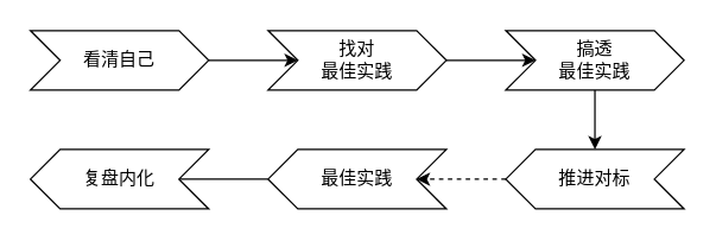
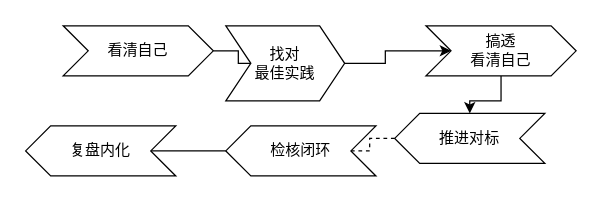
- <mxCell id="3" value="看清自己" style="shape=step;perimeter=stepPerimeter;whiteSpace=wrap;html=1;fixedSize=1;" vertex="1" parent="1"><mxGeometry x="20" y="20" width="120" height="40" as="geometry" /></mxCell>
+ <mxCell id="3" value="看清自己" style="shape=step;perimeter=stepPerimeter;whiteSpace=wrap;html=1;fixedSize=1;" vertex="1" parent="1"><mxGeometry x="50" y="20" width="120" height="40" as="geometry" /></mxCell>
- <mxCell id="5" value="找对&lt;br&gt;最佳实践" style="shape=step;perimeter=stepPerimeter;whiteSpace=wrap;html=1;fixedSize=1;" vertex="1" parent="1"><mxGeometry x="180" y="20" width="120" height="40" as="geometry" /></mxCell>
+ <mxCell id="5" value="找对&lt;br&gt;最佳实践" style="shape=step;perimeter=stepPerimeter;whiteSpace=wrap;html=1;fixedSize=1;" vertex="1" parent="1"><mxGeometry x="180" y="20" width="95" height="60" as="geometry" /></mxCell>
- <mxCell id="7" value="搞透&lt;br&gt;最佳实践" style="shape=step;perimeter=stepPerimeter;whiteSpace=wrap;html=1;fixedSize=1;" vertex="1" parent="1"><mxGeometry x="340" y="20" width="120" height="40" as="geometry" /></mxCell>
+ <mxCell id="7" value="搞透&lt;br&gt;看清自己" style="shape=step;perimeter=stepPerimeter;whiteSpace=wrap;html=1;fixedSize=1;" vertex="1" parent="1"><mxGeometry x="340" y="20" width="120" height="40" as="geometry" /></mxCell>
- <mxCell id="11" value="最佳实践" style="shape=step;perimeter=stepPerimeter;whiteSpace=wrap;html=1;fixedSize=1;direction=west;" vertex="1" parent="1"><mxGeometry x="180" y="100" width="120" height="40" as="geometry" /></mxCell>
+ <mxCell id="11" value="检核闭环" style="shape=step;perimeter=stepPerimeter;whiteSpace=wrap;html=1;fixedSize=1;direction=west;" vertex="1" parent="1"><mxGeometry x="180" y="100" width="120" height="40" as="geometry" /></mxCell>
- <mxCell id="9" value="推进对标" style="shape=step;perimeter=stepPerimeter;whiteSpace=wrap;html=1;fixedSize=1;direction=west;" vertex="1" parent="1"><mxGeometry x="340" y="100" width="120" height="40" as="geometry" /></mxCell>
+ <mxCell id="9" value="推进对标" style="shape=step;perimeter=stepPerimeter;whiteSpace=wrap;html=1;fixedSize=1;direction=west;" vertex="1" parent="1"><mxGeometry x="315" y="90" width="120" height="40" as="geometry" /></mxCell>
